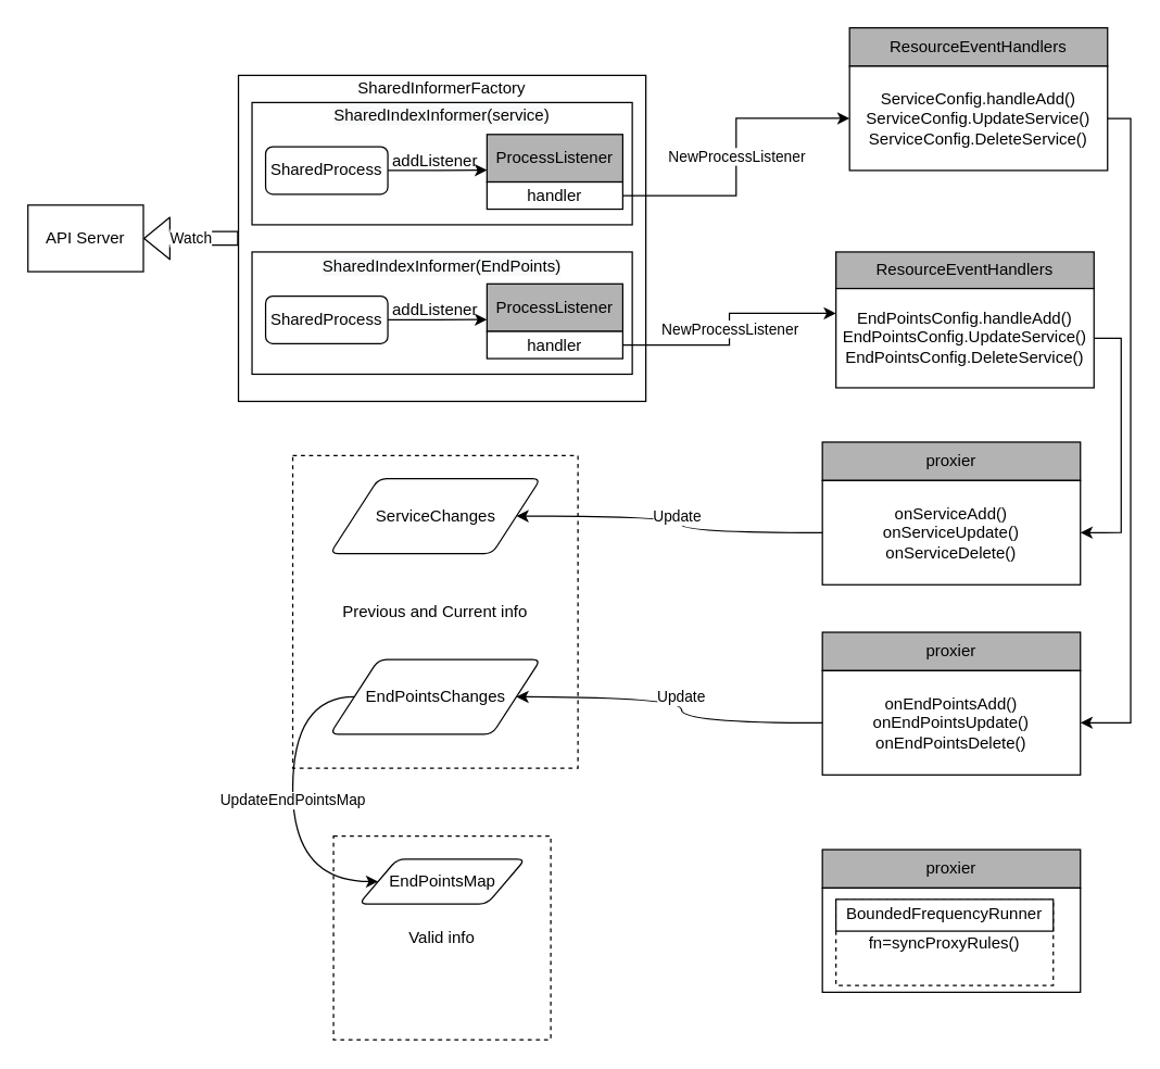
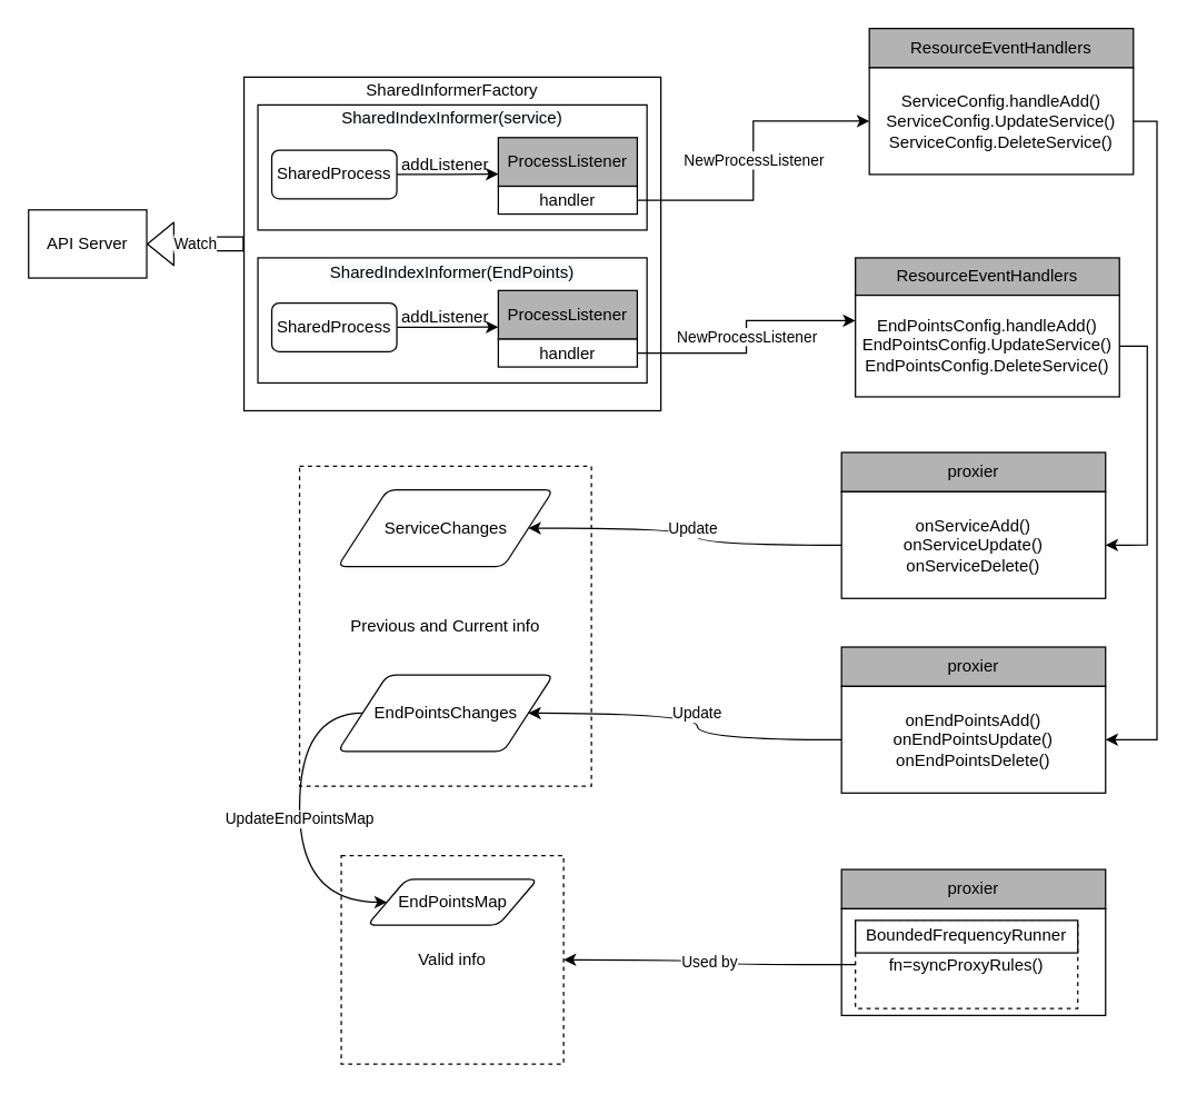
+ <mxCell id="50" value="Used by" style="edgeStyle=orthogonalEdgeStyle;curved=1;rounded=0;orthogonalLoop=1;jettySize=auto;html=1;" edge="1" parent="1" source="48" target="2"><mxGeometry relative="1" as="geometry" /></mxCell>
